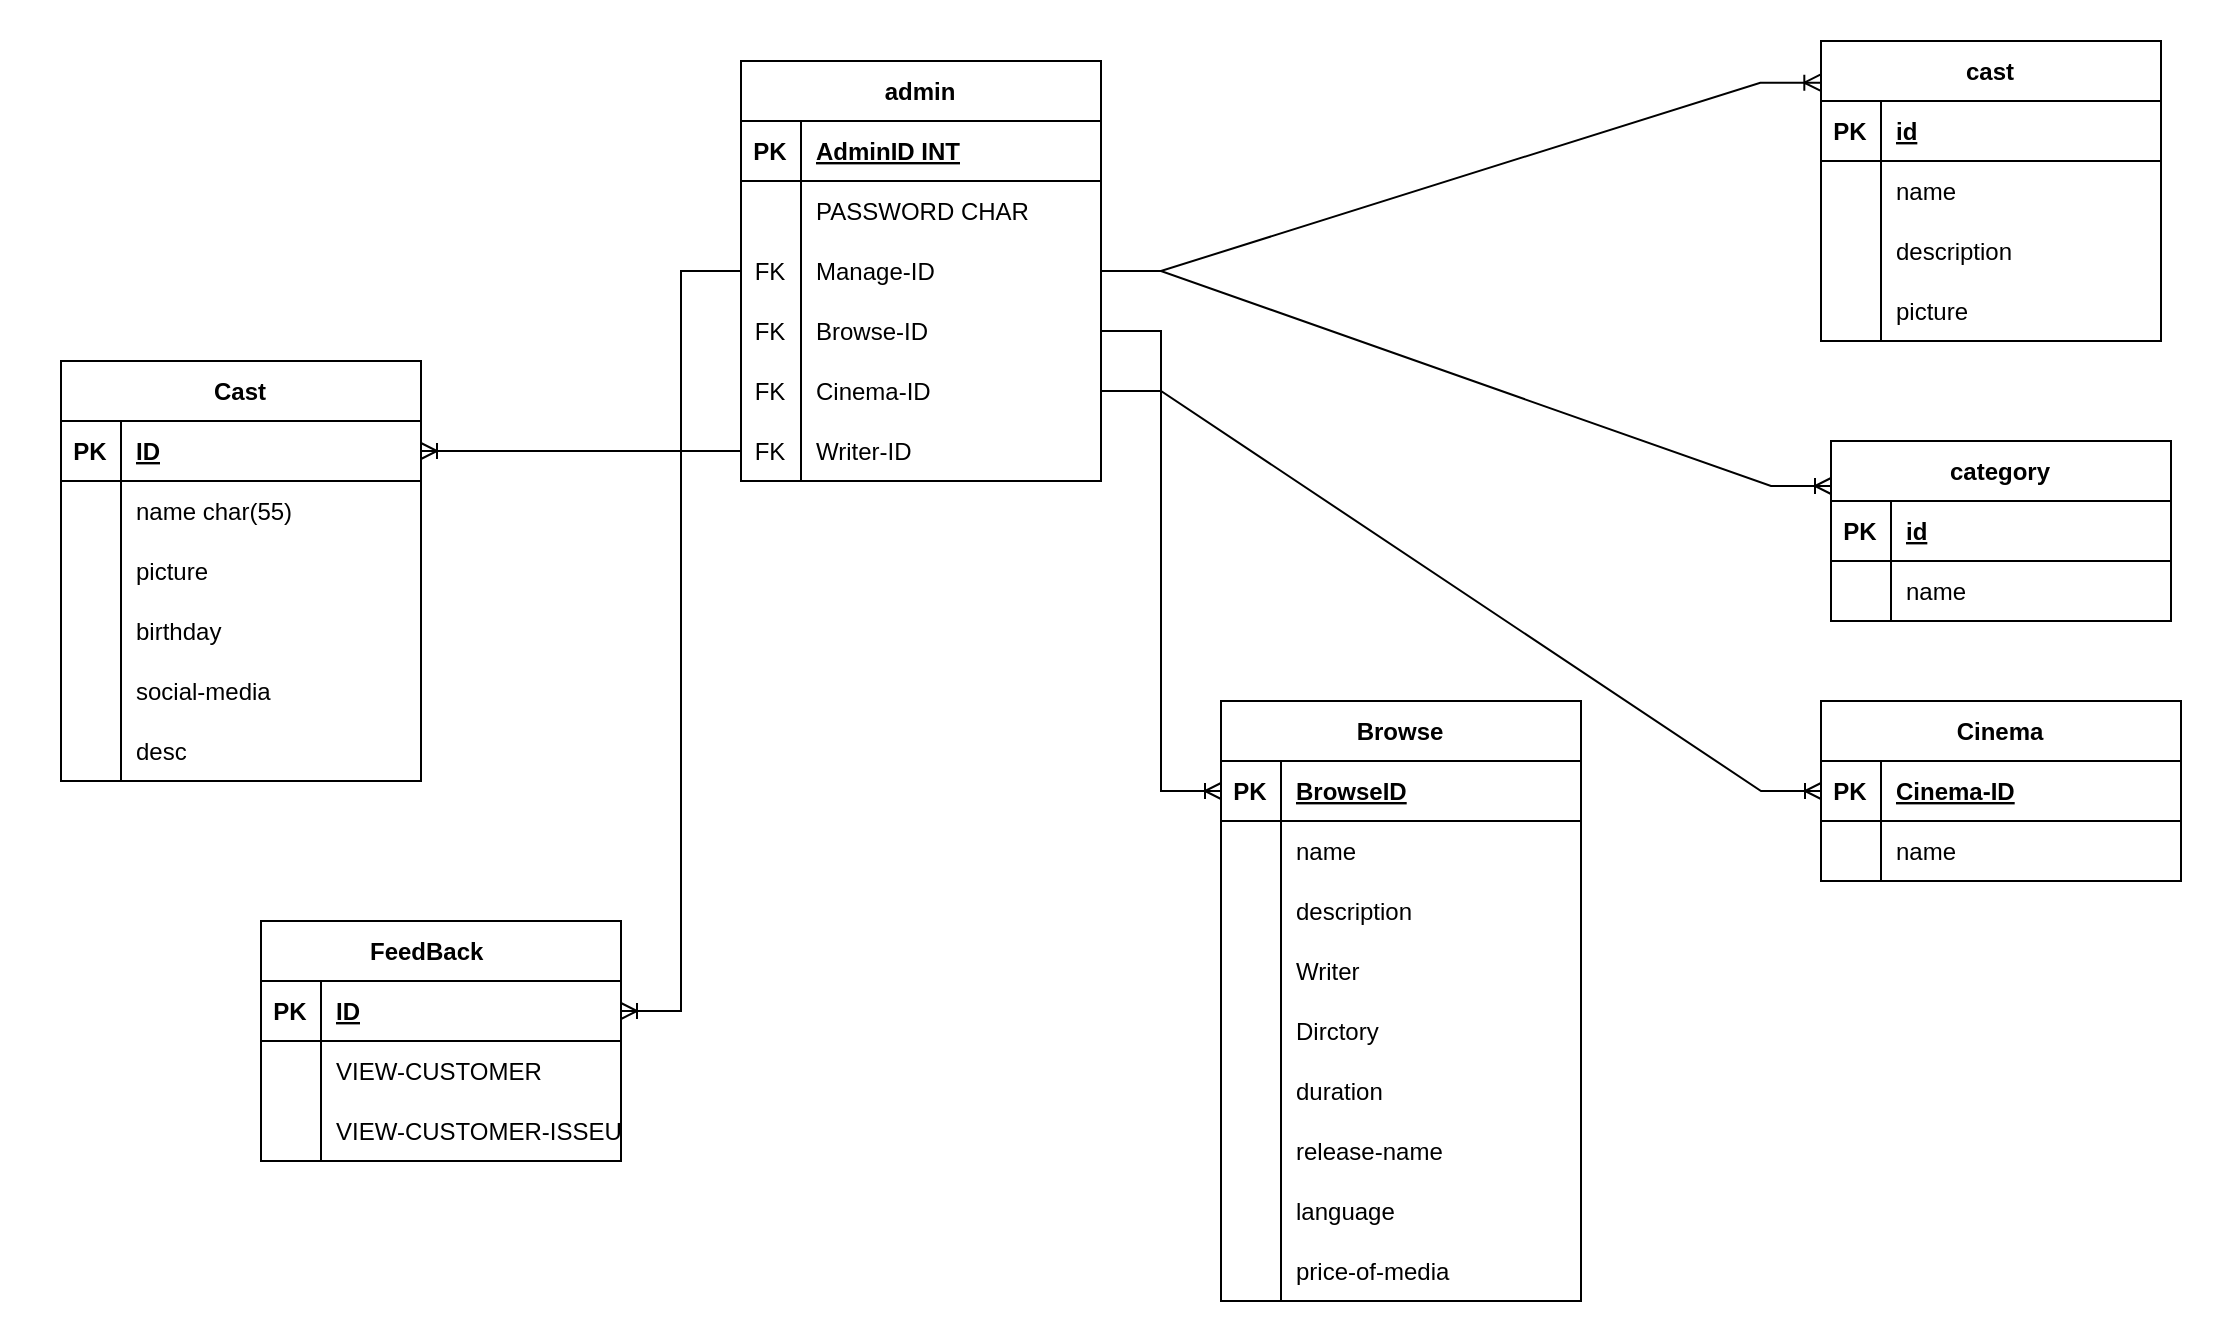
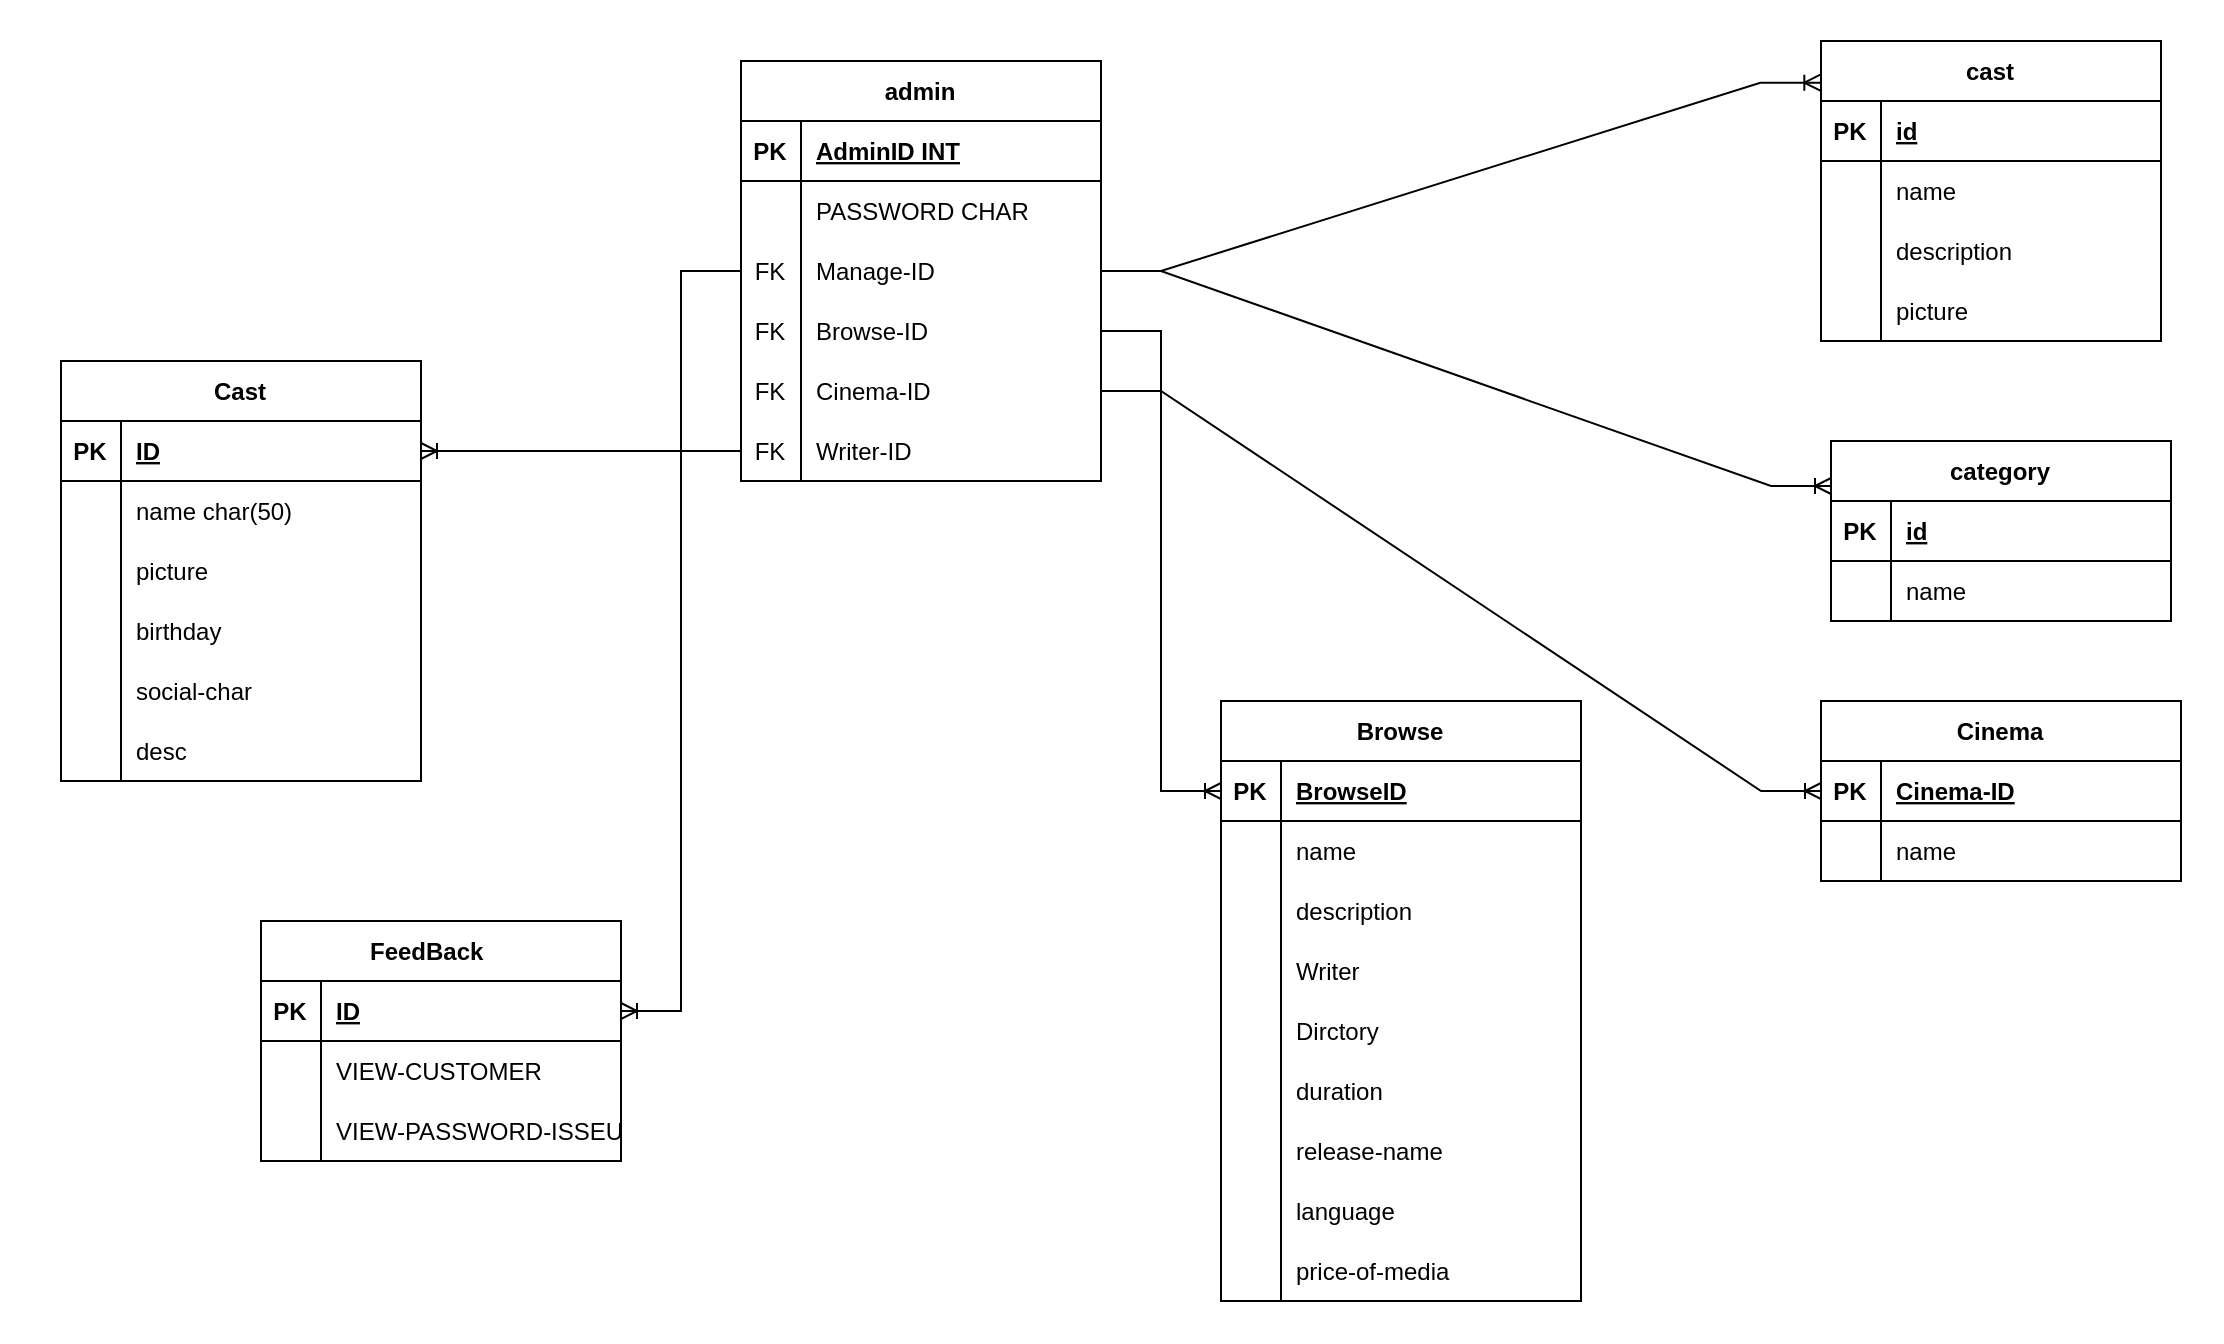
- <mxCell id="73" value="name char(55)" style="shape=partialRectangle;connectable=0;fillColor=none;top=0;left=0;bottom=0;right=0;align=left;spacingLeft=6;overflow=hidden;" parent="71" vertex="1"><mxGeometry x="30" width="150" height="30" as="geometry"><mxRectangle width="150" height="30" as="alternateBounds" /></mxGeometry></mxCell>
+ <mxCell id="73" value="name char(50)" style="shape=partialRectangle;connectable=0;fillColor=none;top=0;left=0;bottom=0;right=0;align=left;spacingLeft=6;overflow=hidden;" parent="71" vertex="1"><mxGeometry x="30" width="150" height="30" as="geometry"><mxRectangle width="150" height="30" as="alternateBounds" /></mxGeometry></mxCell>
- <mxCell id="82" value="social-media" style="shape=partialRectangle;connectable=0;fillColor=none;top=0;left=0;bottom=0;right=0;align=left;spacingLeft=6;overflow=hidden;" parent="80" vertex="1"><mxGeometry x="30" width="150" height="30" as="geometry"><mxRectangle width="150" height="30" as="alternateBounds" /></mxGeometry></mxCell>
+ <mxCell id="82" value="social-char" style="shape=partialRectangle;connectable=0;fillColor=none;top=0;left=0;bottom=0;right=0;align=left;spacingLeft=6;overflow=hidden;" parent="80" vertex="1"><mxGeometry x="30" width="150" height="30" as="geometry"><mxRectangle width="150" height="30" as="alternateBounds" /></mxGeometry></mxCell>
- <mxCell id="31" value="VIEW-CUSTOMER-ISSEUS" style="shape=partialRectangle;connectable=0;fillColor=none;top=0;left=0;bottom=0;right=0;align=left;spacingLeft=6;overflow=hidden;" parent="29" vertex="1"><mxGeometry x="30" width="150" height="30" as="geometry"><mxRectangle width="150" height="30" as="alternateBounds" /></mxGeometry></mxCell>
+ <mxCell id="31" value="VIEW-PASSWORD-ISSEUS" style="shape=partialRectangle;connectable=0;fillColor=none;top=0;left=0;bottom=0;right=0;align=left;spacingLeft=6;overflow=hidden;" parent="29" vertex="1"><mxGeometry x="30" width="150" height="30" as="geometry"><mxRectangle width="150" height="30" as="alternateBounds" /></mxGeometry></mxCell>
